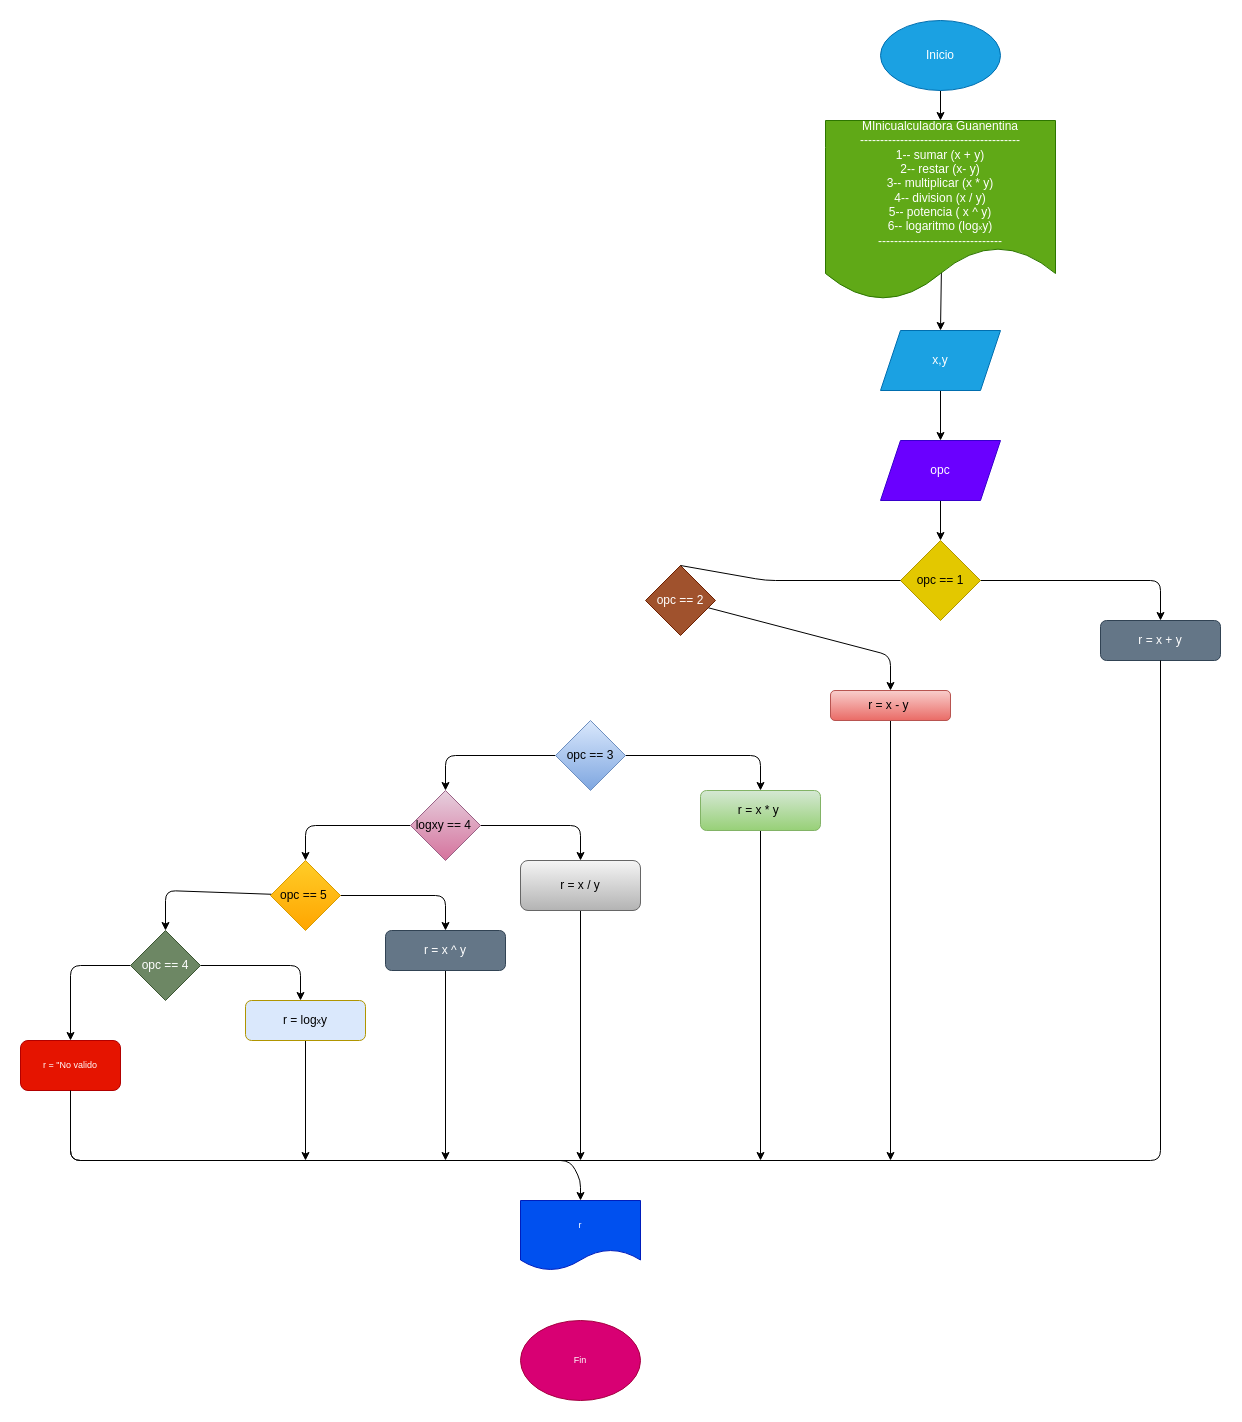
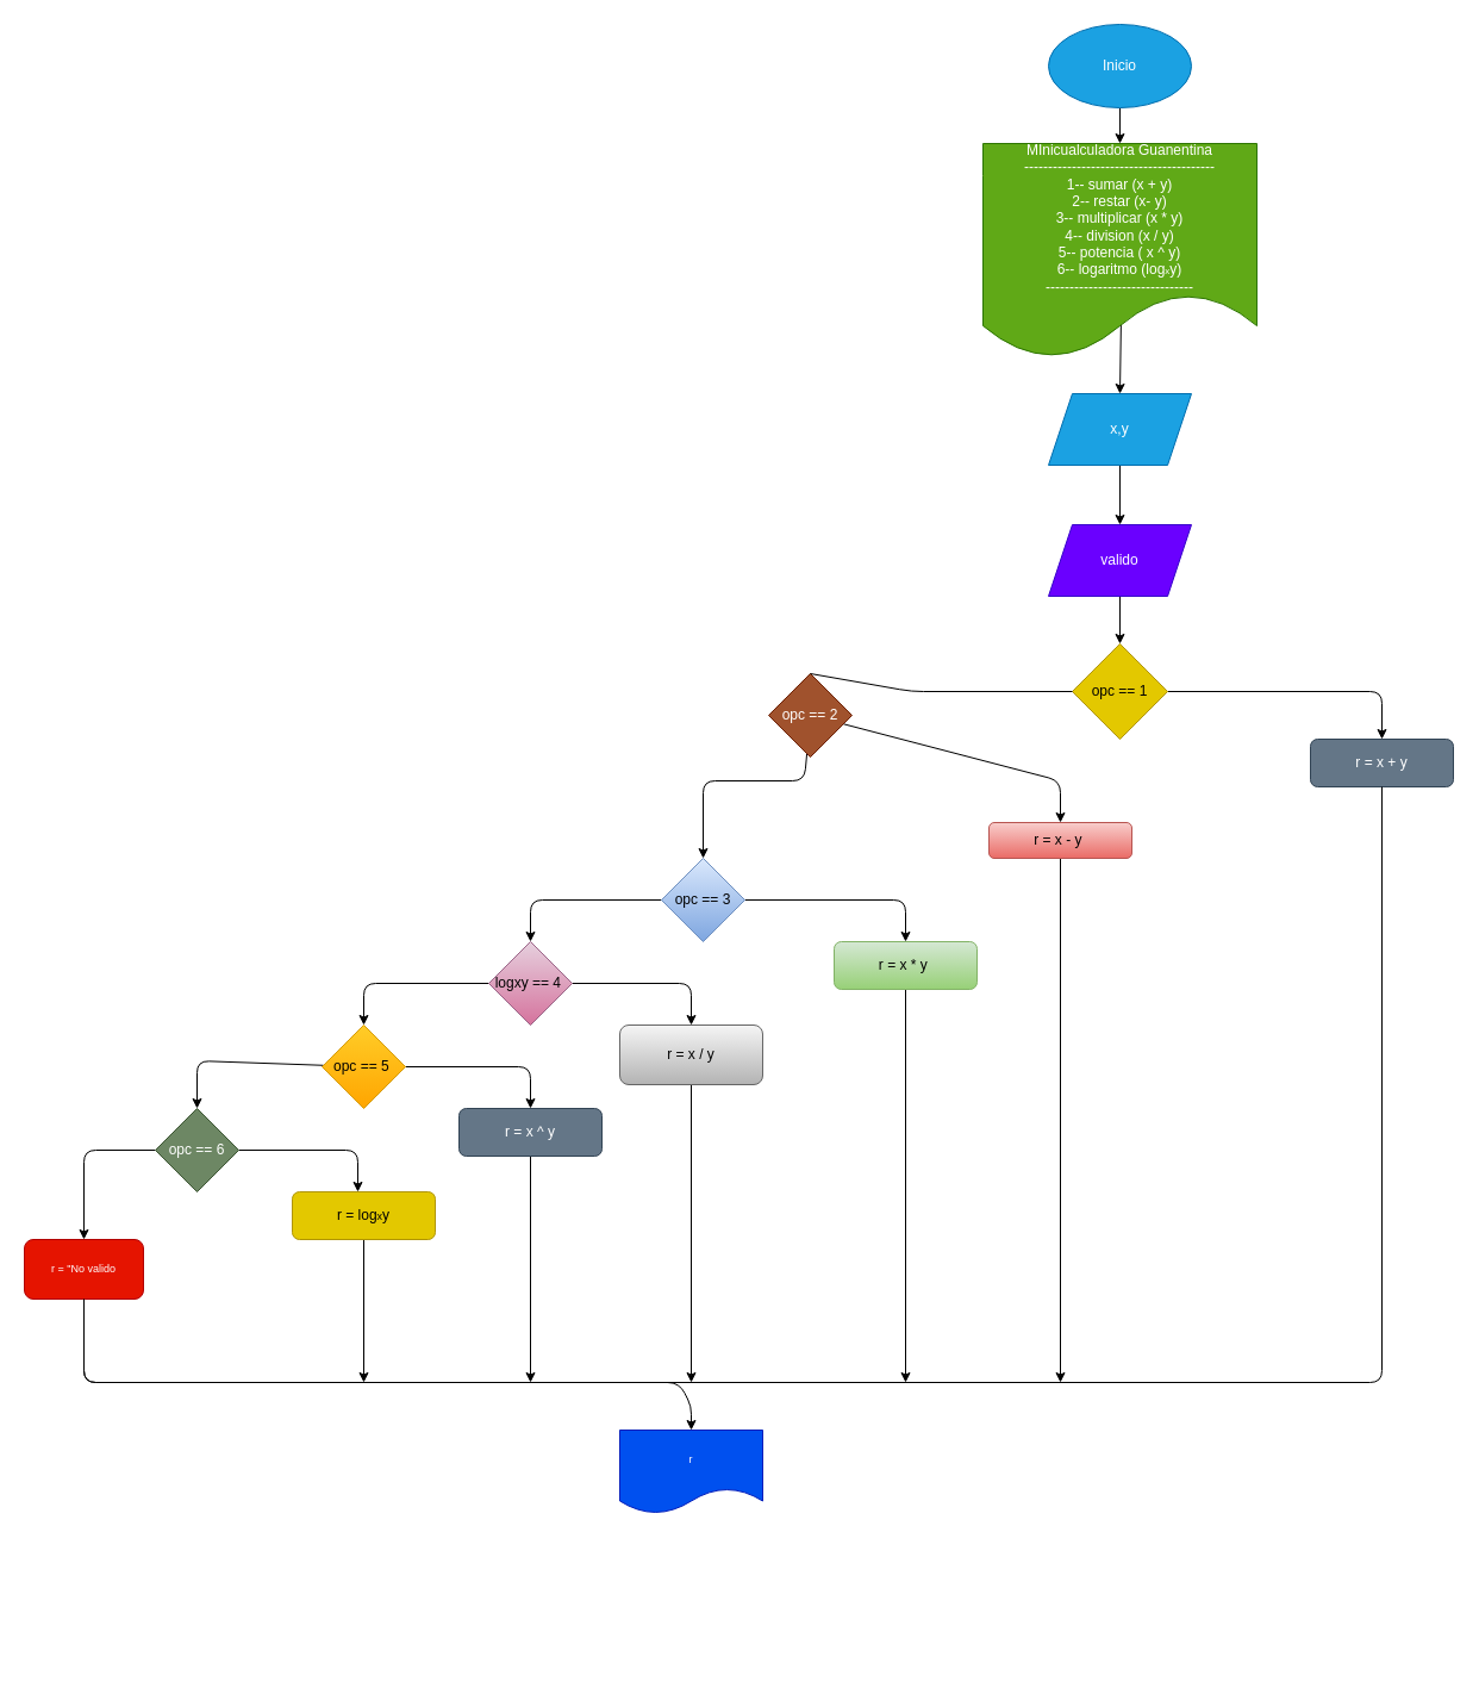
- <mxCell id="9" value="opc" style="shape=parallelogram;perimeter=parallelogramPerimeter;whiteSpace=wrap;html=1;fixedSize=1;fillColor=#6a00ff;fontColor=#ffffff;strokeColor=#3700CC;" vertex="1" parent="1"><mxGeometry x="880" y="440" width="120" height="60" as="geometry" /></mxCell>
+ <mxCell id="9" value="valido" style="shape=parallelogram;perimeter=parallelogramPerimeter;whiteSpace=wrap;html=1;fixedSize=1;fillColor=#6a00ff;fontColor=#ffffff;strokeColor=#3700CC;" vertex="1" parent="1"><mxGeometry x="880" y="440" width="120" height="60" as="geometry" /></mxCell>
+ <mxCell id="14" style="edgeStyle=none;html=1;entryX=0.5;entryY=0;entryDx=0;entryDy=0;" edge="1" parent="1" source="15" target="19"><mxGeometry relative="1" as="geometry"><Array as="points"><mxPoint x="675" y="655" /><mxPoint x="590" y="655" /></Array></mxGeometry></mxCell>
- <mxCell id="27" value="opc == 4" style="rhombus;whiteSpace=wrap;html=1;fillColor=#6d8764;fontColor=#ffffff;strokeColor=#3A5431;" vertex="1" parent="1"><mxGeometry x="130" y="930" width="70" height="70" as="geometry" /></mxCell>
+ <mxCell id="27" value="opc == 6" style="rhombus;whiteSpace=wrap;html=1;fillColor=#6d8764;fontColor=#ffffff;strokeColor=#3A5431;" vertex="1" parent="1"><mxGeometry x="130" y="930" width="70" height="70" as="geometry" /></mxCell>
- <mxCell id="38" value="r = log&lt;font style=&quot;font-size: 9px;&quot;&gt;x&lt;/font&gt;y" style="rounded=1;whiteSpace=wrap;html=1;fillColor=#dae8fc;fontColor=#000000;strokeColor=#B09500;" vertex="1" parent="1"><mxGeometry x="245" y="1000" width="120" height="40" as="geometry" /></mxCell>
+ <mxCell id="38" value="r = log&lt;font style=&quot;font-size: 9px;&quot;&gt;x&lt;/font&gt;y" style="rounded=1;whiteSpace=wrap;html=1;fillColor=#e3c800;fontColor=#000000;strokeColor=#B09500;" vertex="1" parent="1"><mxGeometry x="245" y="1000" width="120" height="40" as="geometry" /></mxCell>
- <mxCell id="43" value="Fin" style="ellipse;whiteSpace=wrap;html=1;fontSize=9;fillColor=#d80073;fontColor=#ffffff;strokeColor=#A50040;" vertex="1" parent="1"><mxGeometry x="520" y="1320" width="120" height="80" as="geometry" /></mxCell>
